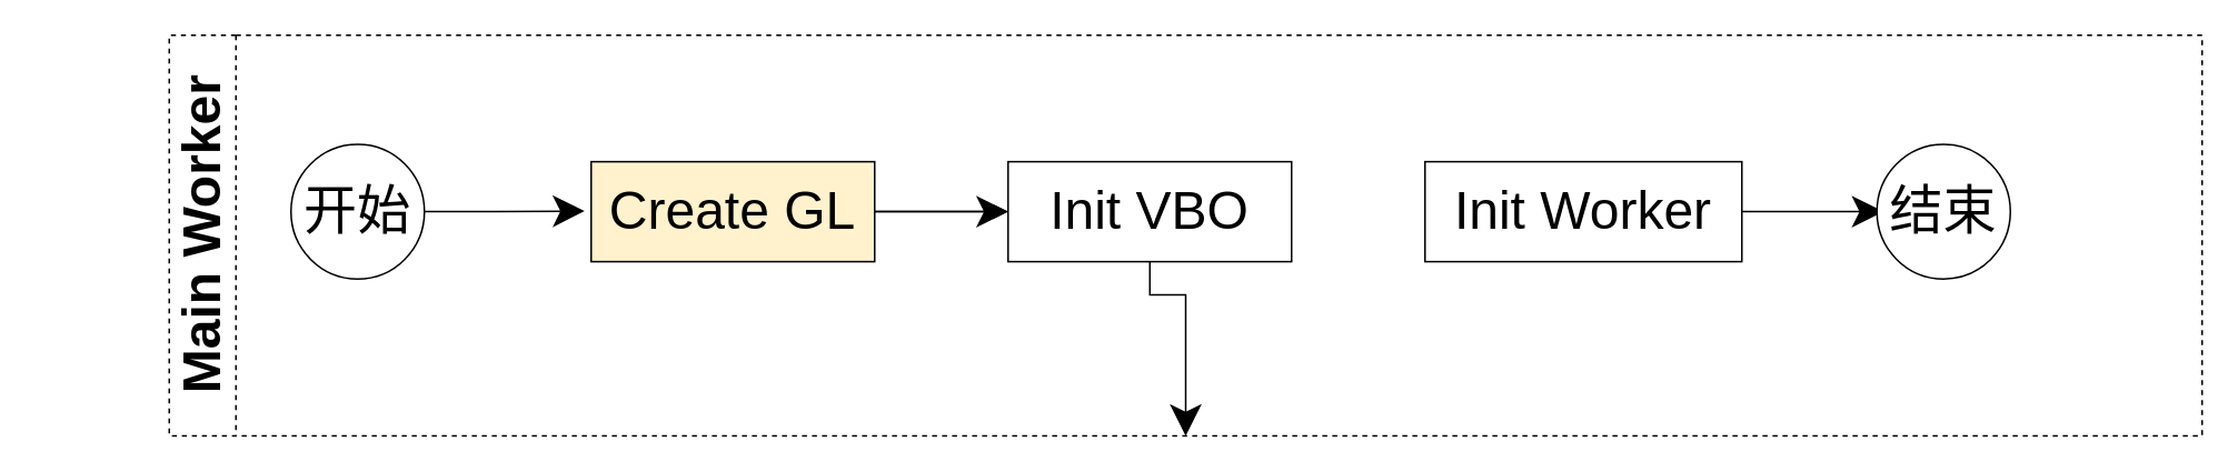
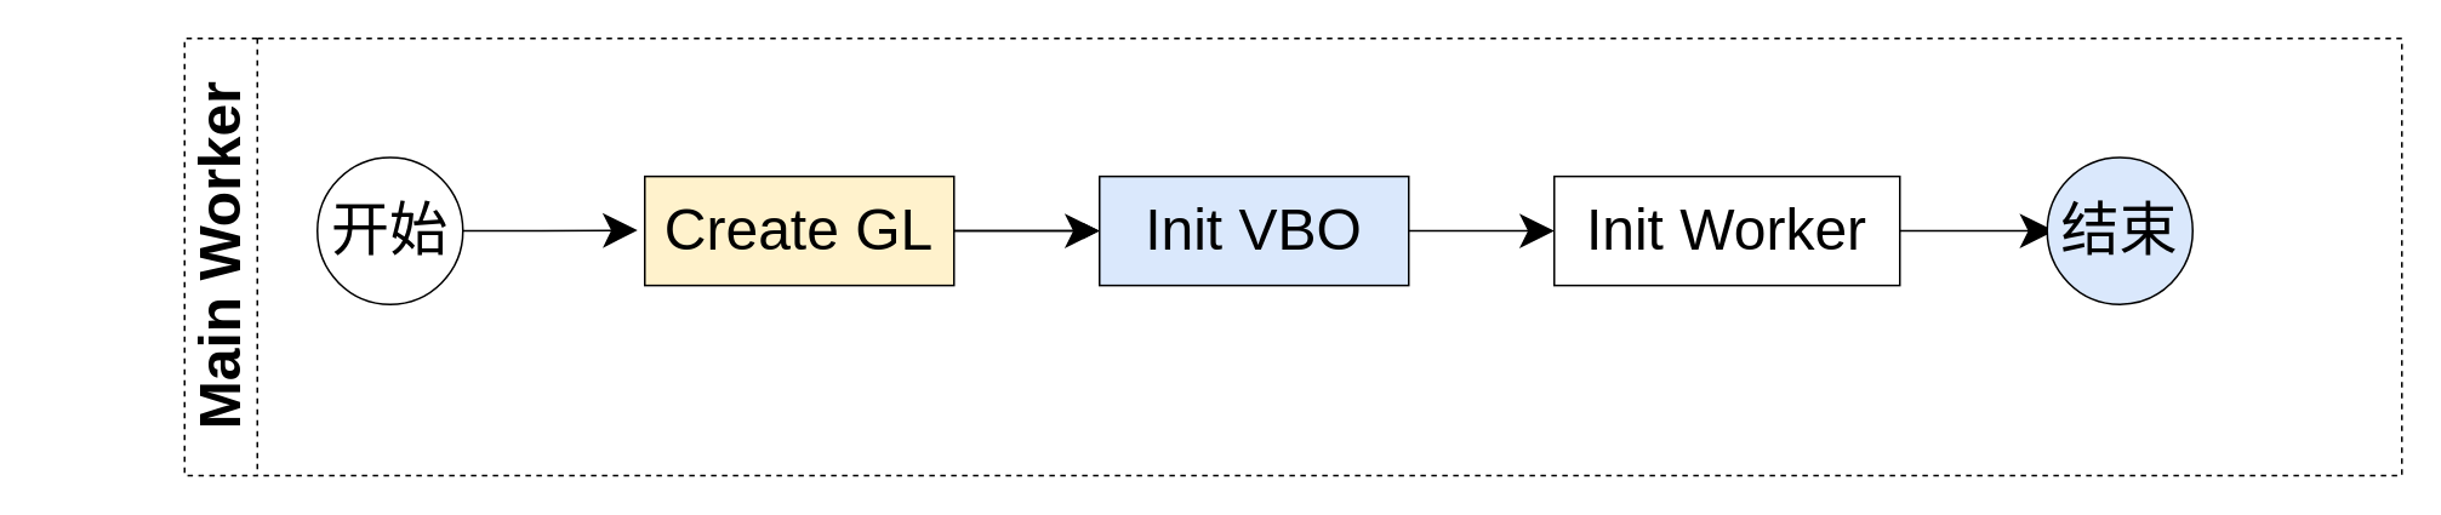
- <mxCell id="10" value="Init VBO" style="whiteSpace=wrap;html=1;fontSize=32;" parent="1" vertex="1"><mxGeometry x="604" y="96.41" width="170" height="60" as="geometry" /></mxCell>
+ <mxCell id="10" value="Init VBO" style="whiteSpace=wrap;html=1;fontSize=32;fillColor=#dae8fc;" parent="1" vertex="1"><mxGeometry x="604" y="96.41" width="170" height="60" as="geometry" /></mxCell>
- <mxCell id="13" value="结束" style="ellipse;whiteSpace=wrap;html=1;fontSize=32;" parent="1" vertex="1"><mxGeometry x="1125" y="86" width="80" height="80.83" as="geometry" /></mxCell>
+ <mxCell id="13" value="结束" style="ellipse;whiteSpace=wrap;html=1;fontSize=32;fillColor=#dae8fc;" parent="1" vertex="1"><mxGeometry x="1125" y="86" width="80" height="80.83" as="geometry" /></mxCell>
- <mxCell id="9" value="" style="edgeStyle=orthogonalEdgeStyle;rounded=0;orthogonalLoop=1;jettySize=auto;html=1;fontSize=32;startSize=16;endSize=16;" parent="1" source="10" target="2" edge="1"><mxGeometry relative="1" as="geometry" /></mxCell>
+ <mxCell id="9" value="" style="edgeStyle=orthogonalEdgeStyle;rounded=0;orthogonalLoop=1;jettySize=auto;html=1;fontSize=32;startSize=16;endSize=16;" parent="1" source="10" target="12" edge="1"><mxGeometry relative="1" as="geometry" /></mxCell>
